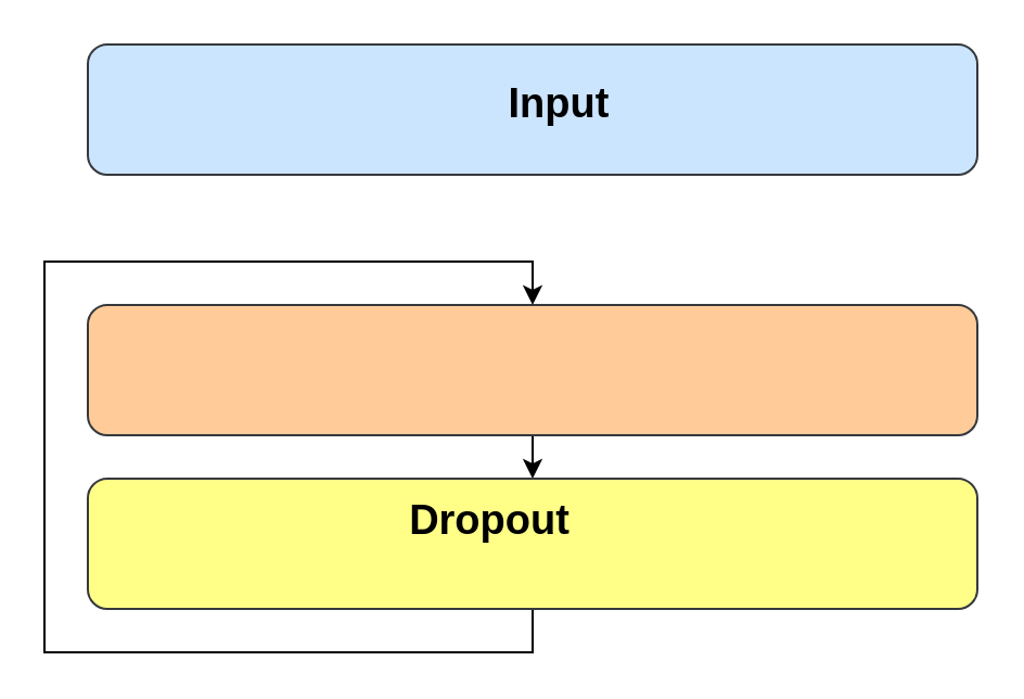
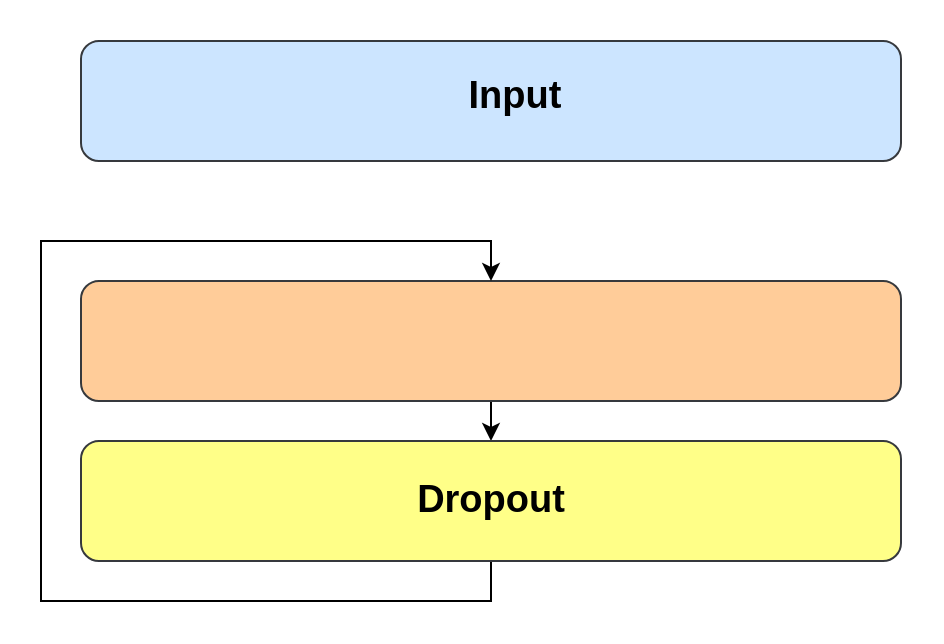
- <mxCell id="8" value="&lt;font style=&quot;font-size: 19px;&quot;&gt;&lt;b&gt;Dropout&lt;/b&gt;&lt;/font&gt;" style="text;html=1;align=center;verticalAlign=middle;whiteSpace=wrap;rounded=0;" vertex="1" parent="1"><mxGeometry x="197.5" y="227.5" width="55" height="25" as="geometry" /></mxCell>
+ <mxCell id="8" value="&lt;font style=&quot;font-size: 19px;&quot;&gt;&lt;b&gt;Dropout&lt;/b&gt;&lt;/font&gt;" style="text;html=1;align=center;verticalAlign=middle;whiteSpace=wrap;rounded=0;" vertex="1" parent="1"><mxGeometry x="217.5" y="237.5" width="55" height="25" as="geometry" /></mxCell>
